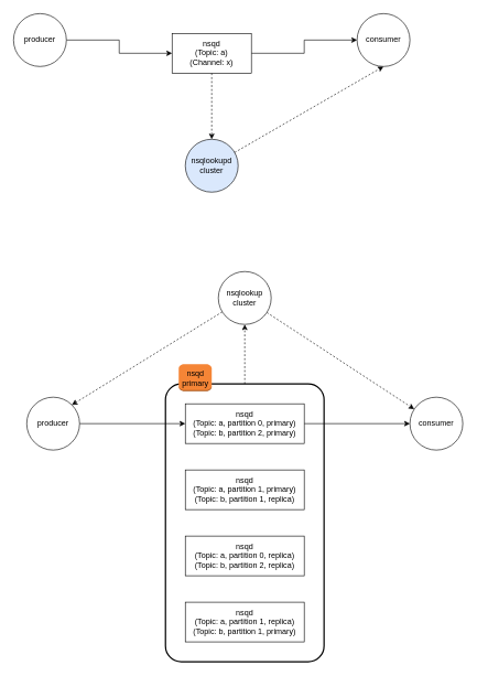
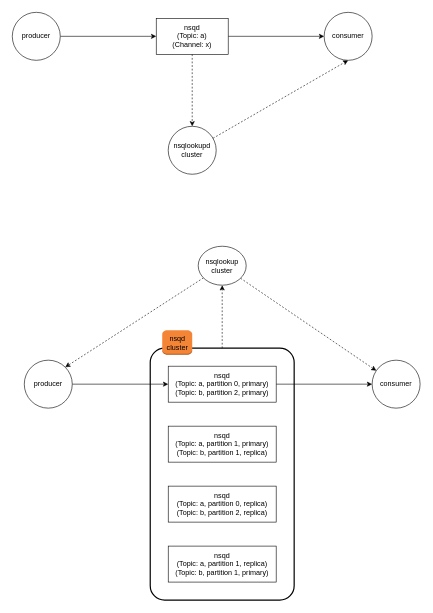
- <mxCell id="8" value="nsqd&lt;br&gt;(Topic: a)&lt;br&gt;(Channel: x)" style="rounded=0;whiteSpace=wrap;html=1;" vertex="1" parent="1"><mxGeometry x="260" y="50" width="120" height="60" as="geometry" /></mxCell>
+ <mxCell id="8" value="nsqd&lt;br&gt;(Topic: a)&lt;br&gt;(Channel: x)" style="rounded=0;whiteSpace=wrap;html=1;" vertex="1" parent="1"><mxGeometry x="260" y="30" width="120" height="60" as="geometry" /></mxCell>
- <mxCell id="10" value="nsqlookupd&lt;br&gt;cluster" style="ellipse;whiteSpace=wrap;html=1;aspect=fixed;fillColor=#dae8fc;" vertex="1" parent="1"><mxGeometry x="280" y="210" width="80" height="80" as="geometry" /></mxCell>
+ <mxCell id="10" value="nsqlookupd&lt;br&gt;cluster" style="ellipse;whiteSpace=wrap;html=1;aspect=fixed;" vertex="1" parent="1"><mxGeometry x="280" y="210" width="80" height="80" as="geometry" /></mxCell>
- <mxCell id="23" value="nsqlookup&lt;br&gt;cluster" style="ellipse;whiteSpace=wrap;html=1;aspect=fixed;" vertex="1" parent="1"><mxGeometry x="330" y="410" width="80" height="80" as="geometry" /></mxCell>
+ <mxCell id="23" value="nsqlookup&lt;br&gt;cluster" style="ellipse;whiteSpace=wrap;html=1;aspect=fixed;" vertex="1" parent="1"><mxGeometry x="330" y="410" width="80" height="65" as="geometry" /></mxCell>
- <mxCell id="20" value="nsqd&lt;br&gt;primary" style="dashed=0;html=1;shape=mxgraph.aws3.instance;fillColor=#F58536;gradientColor=none;dashed=0;" vertex="1" parent="1"><mxGeometry x="270" y="550" width="50" height="41" as="geometry" /></mxCell>
+ <mxCell id="20" value="nsqd&lt;br&gt;cluster" style="dashed=0;html=1;shape=mxgraph.aws3.instance;fillColor=#F58536;gradientColor=none;dashed=0;" vertex="1" parent="1"><mxGeometry x="270" y="550" width="50" height="41" as="geometry" /></mxCell>
